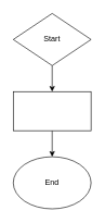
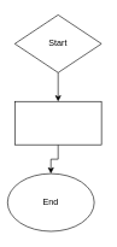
- <mxCell id="6" value="End" style="ellipse;whiteSpace=wrap;html=1;" vertex="1" parent="1"><mxGeometry x="20" y="240" width="120" height="80" as="geometry" /></mxCell>
+ <mxCell id="6" value="End" style="ellipse;whiteSpace=wrap;html=1;" vertex="1" parent="1"><mxGeometry x="10" y="240" width="120" height="80" as="geometry" /></mxCell>
